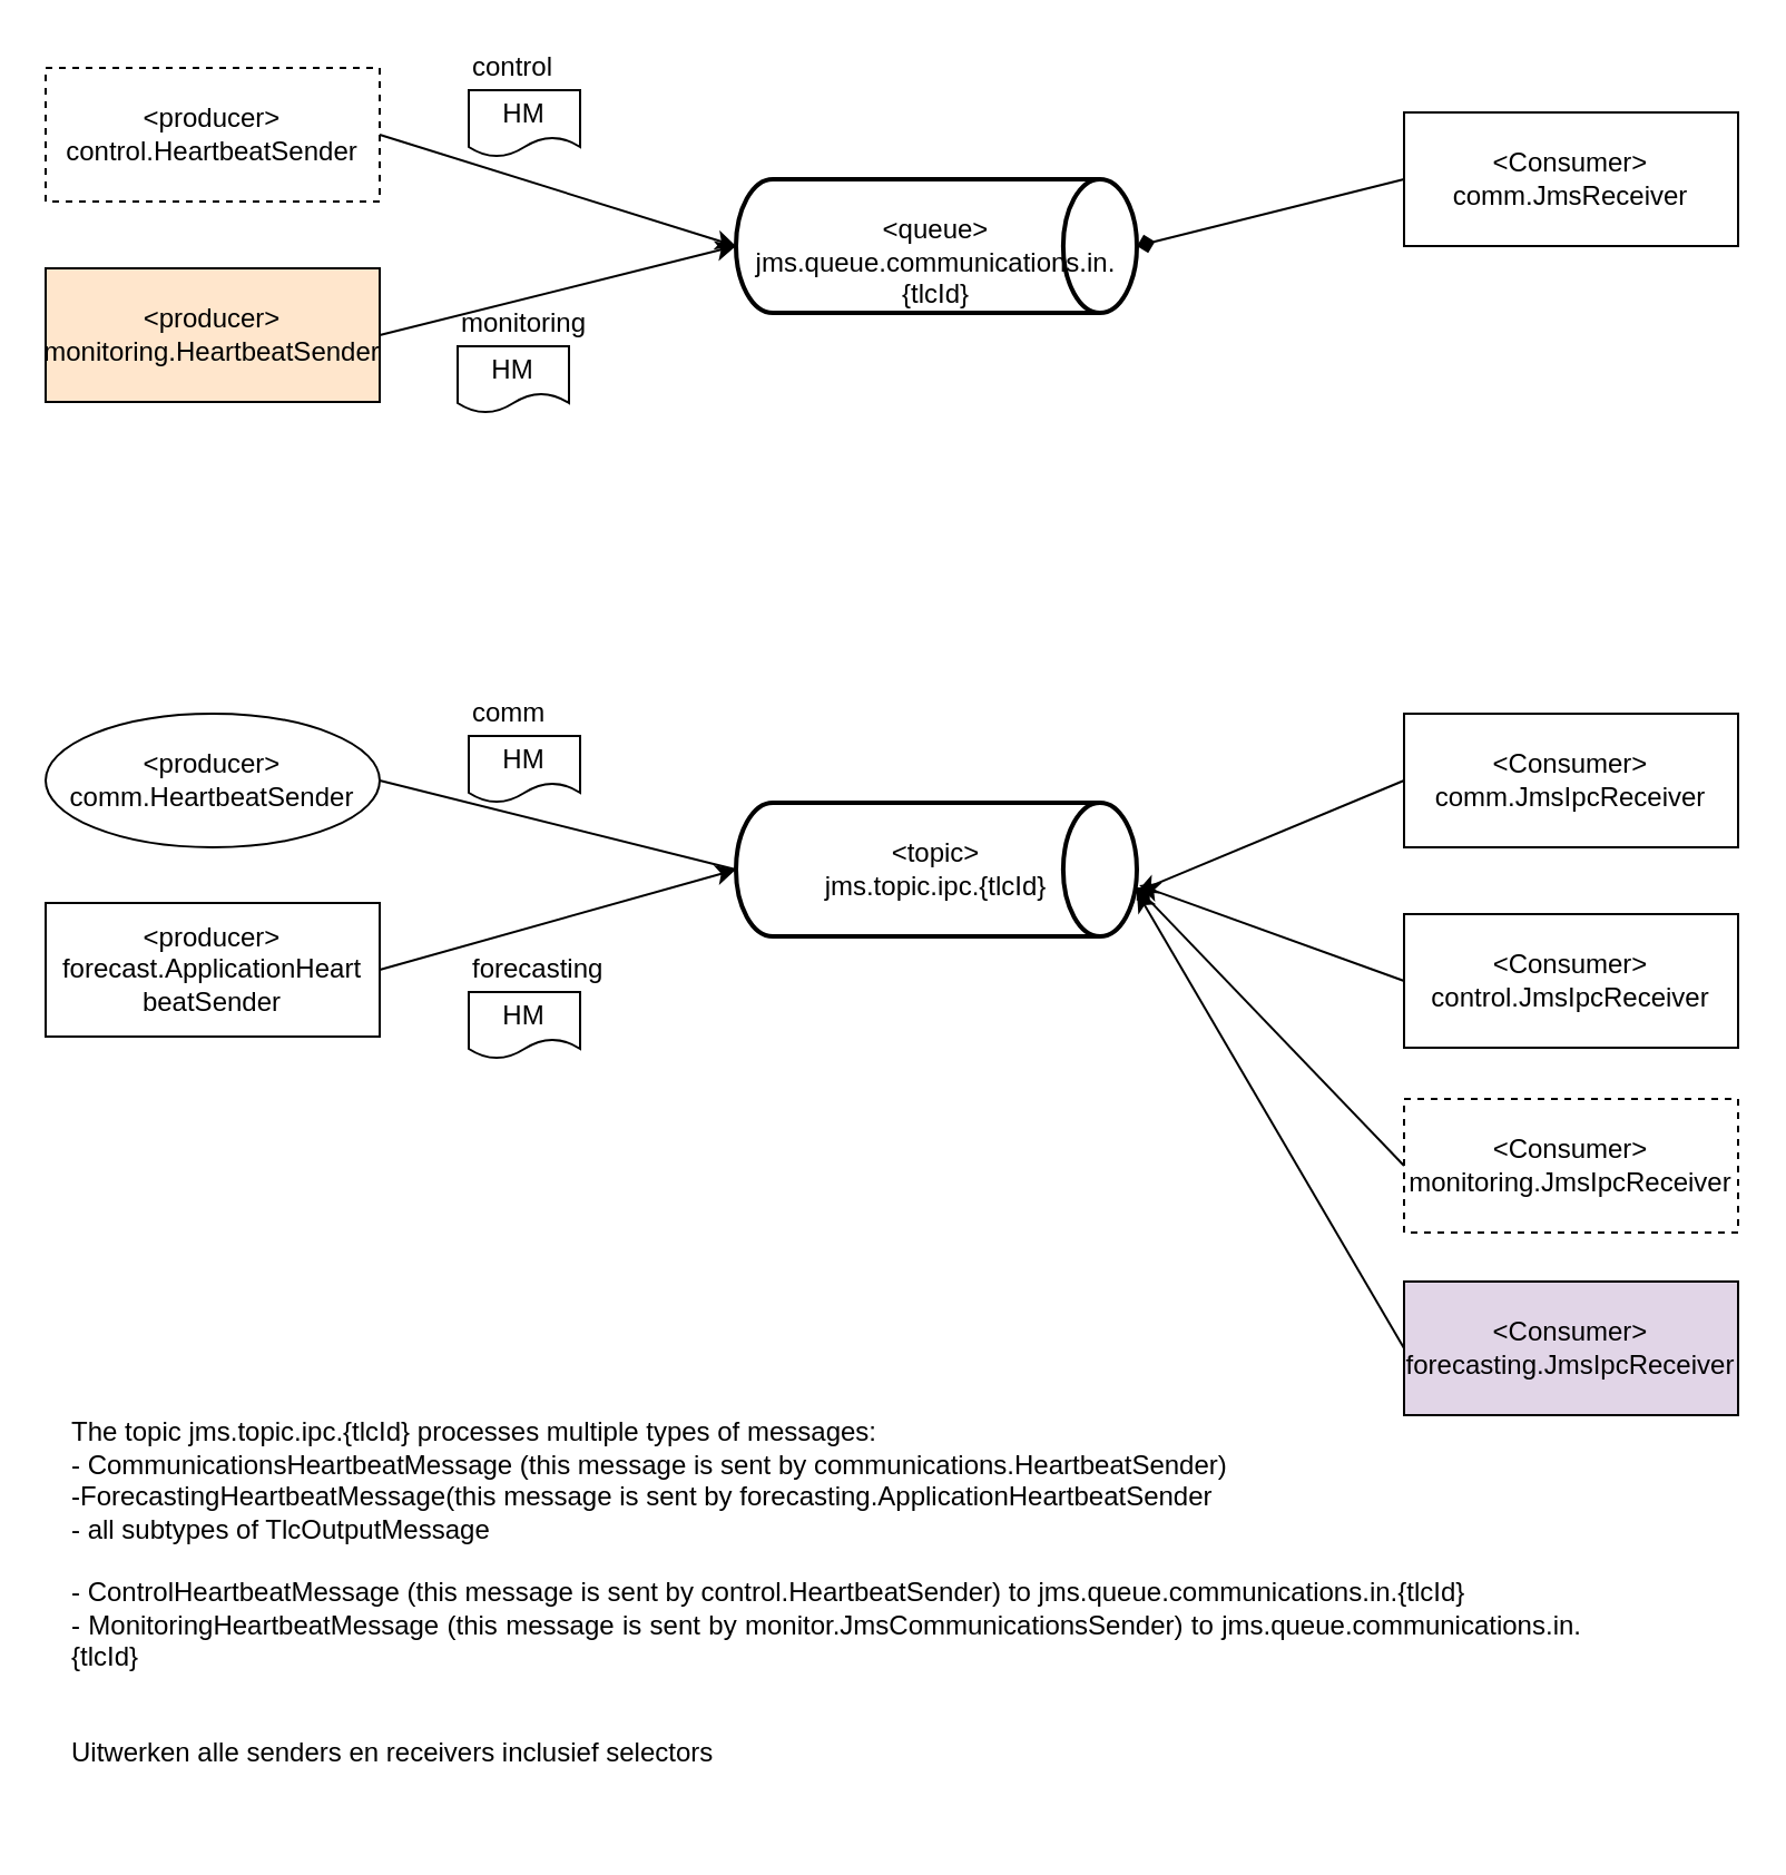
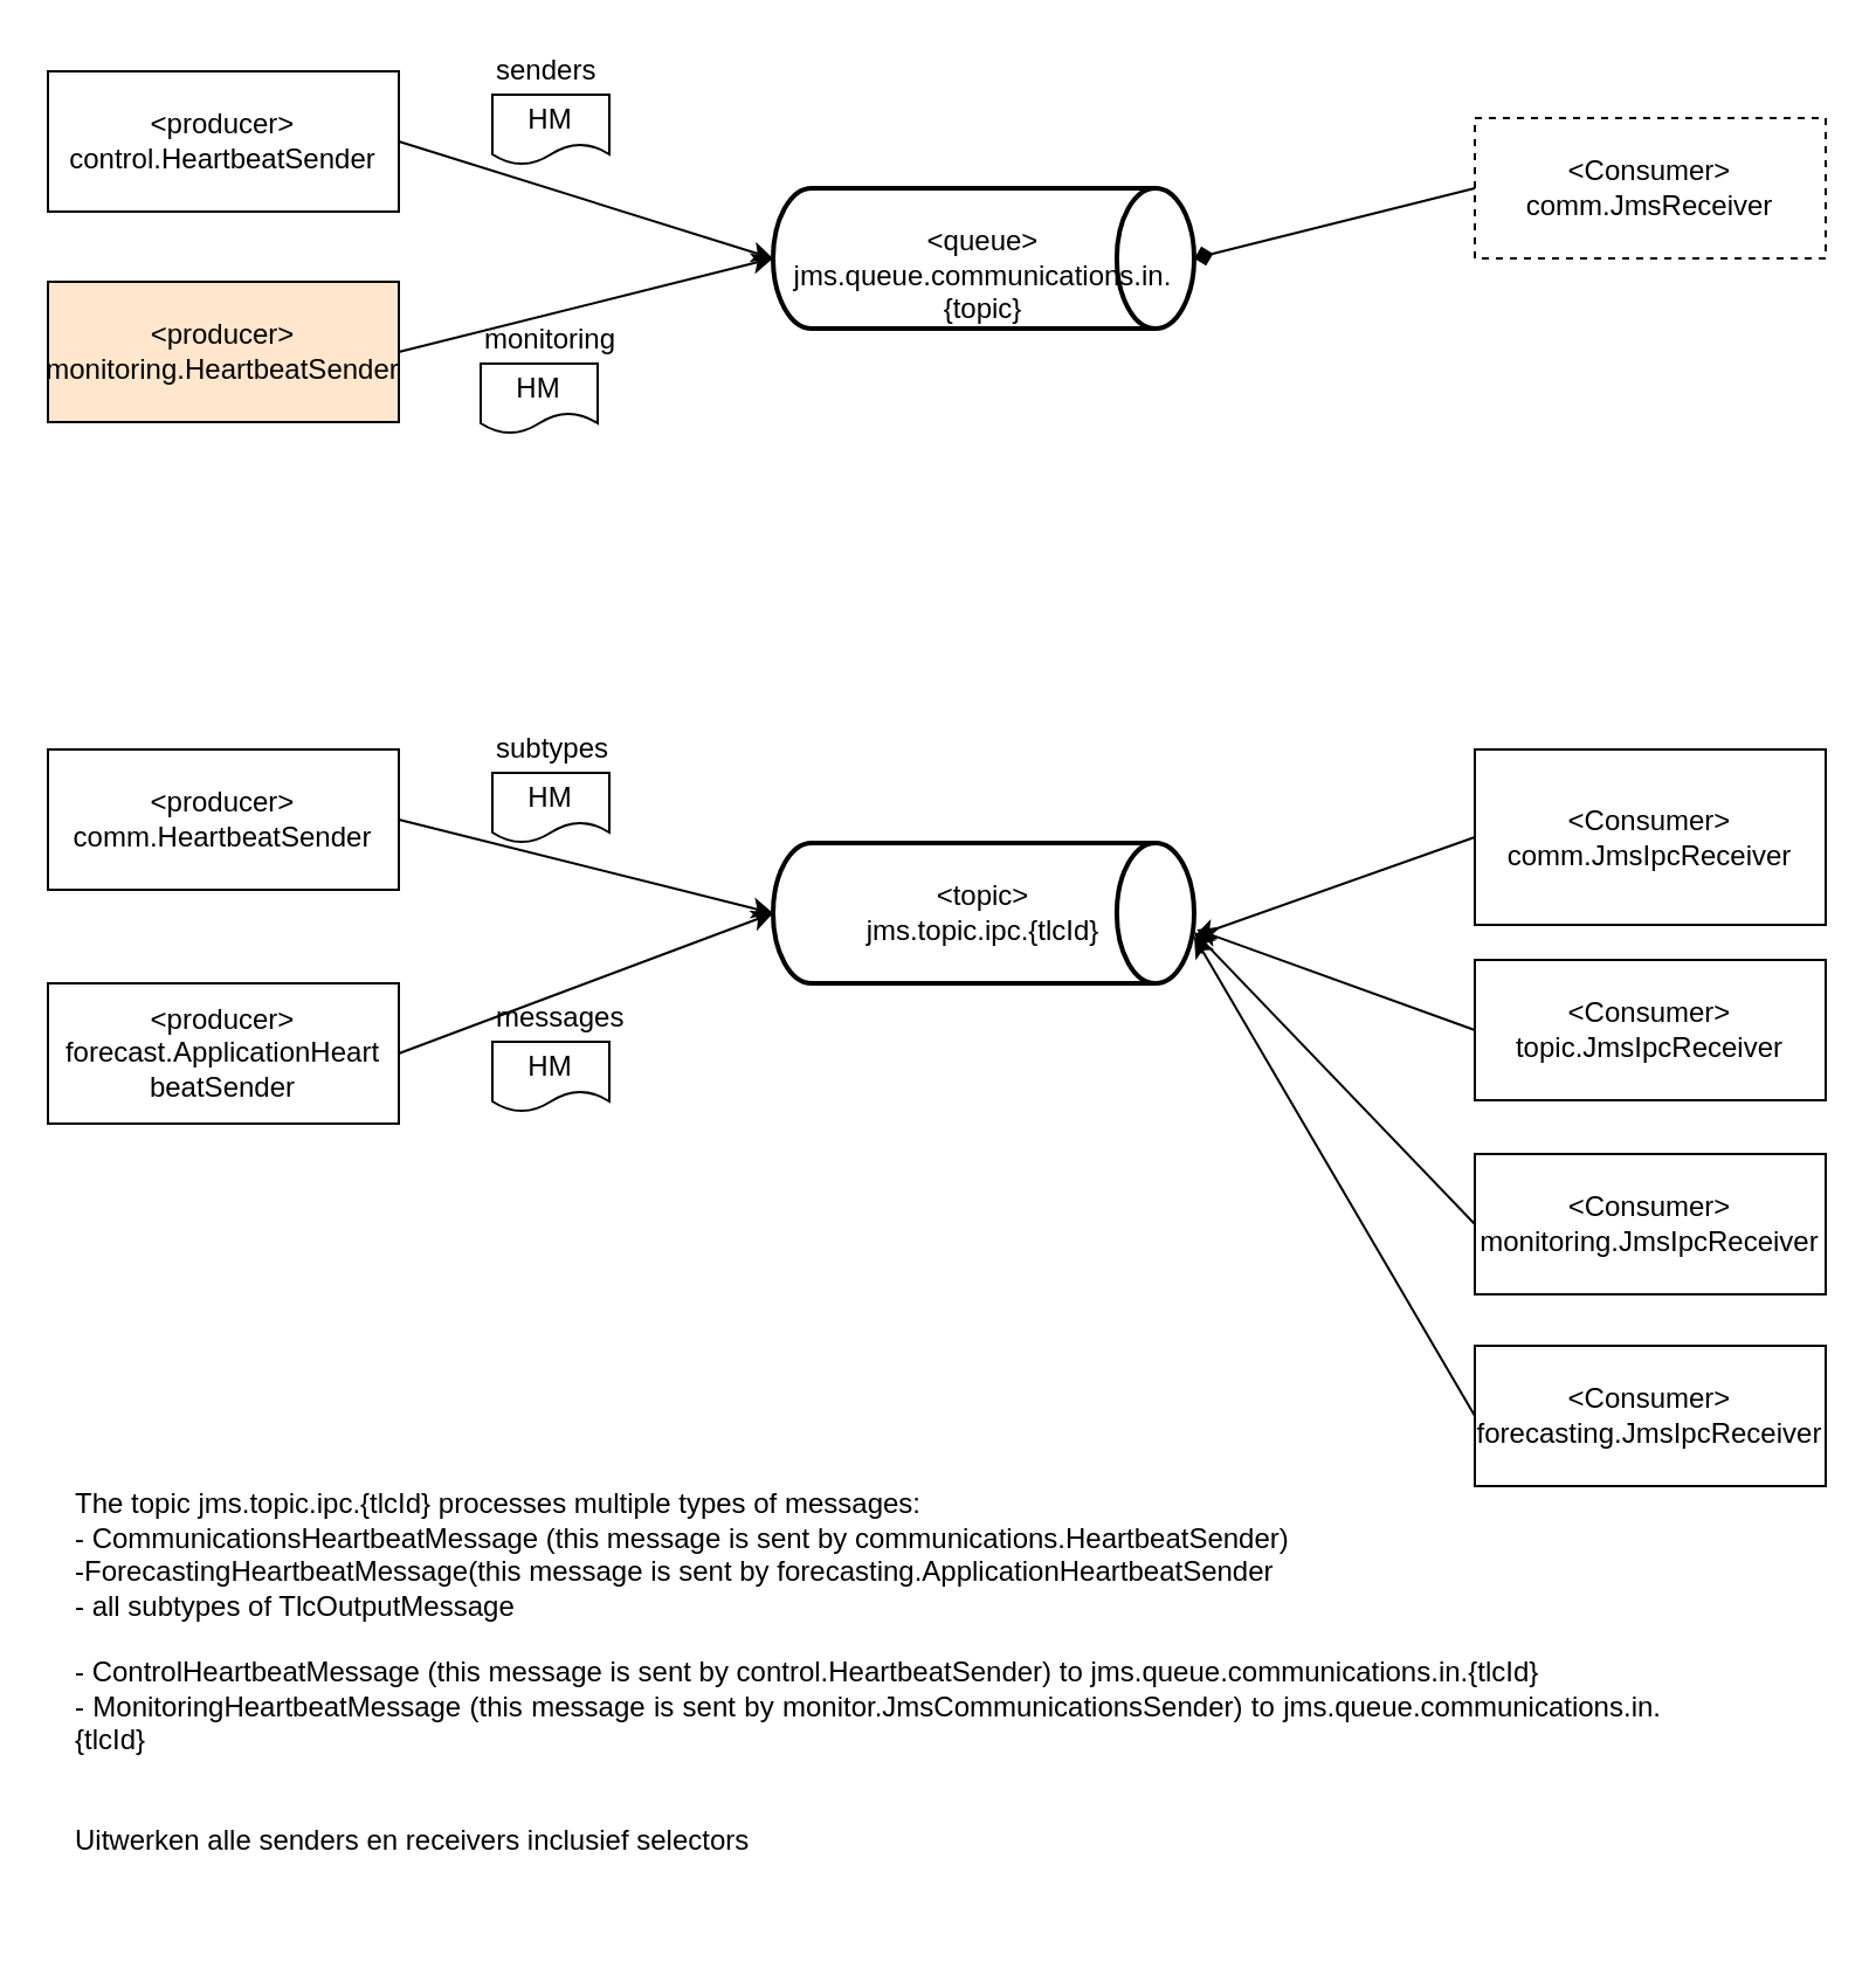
- <mxCell id="16" value="control" style="text;html=1;strokeColor=none;fillColor=none;align=left;verticalAlign=middle;whiteSpace=wrap;rounded=0;" vertex="1" parent="1"><mxGeometry x="210" y="20" width="40" height="20" as="geometry" /></mxCell>
+ <mxCell id="16" value="senders" style="text;html=1;strokeColor=none;fillColor=none;align=left;verticalAlign=middle;whiteSpace=wrap;rounded=0;" vertex="1" parent="1"><mxGeometry x="210" y="20" width="40" height="20" as="geometry" /></mxCell>
- <mxCell id="11" value="&amp;lt;producer&amp;gt;&lt;br&gt;control.HeartbeatSender" style="rounded=0;whiteSpace=wrap;html=1;dashed=1;" vertex="1" parent="1"><mxGeometry x="20" y="30" width="150" height="60" as="geometry" /></mxCell>
+ <mxCell id="11" value="&amp;lt;producer&amp;gt;&lt;br&gt;control.HeartbeatSender" style="rounded=0;whiteSpace=wrap;html=1;" vertex="1" parent="1"><mxGeometry x="20" y="30" width="150" height="60" as="geometry" /></mxCell>
- <mxCell id="7" value="&amp;lt;Consumer&amp;gt;&lt;br&gt;comm.JmsReceiver" style="rounded=0;whiteSpace=wrap;html=1;" parent="1" vertex="1"><mxGeometry x="630" y="50" width="150" height="60" as="geometry" /></mxCell>
+ <mxCell id="7" value="&amp;lt;Consumer&amp;gt;&lt;br&gt;comm.JmsReceiver" style="rounded=0;whiteSpace=wrap;html=1;dashed=1;" parent="1" vertex="1"><mxGeometry x="630" y="50" width="150" height="60" as="geometry" /></mxCell>
- <mxCell id="2" value="&lt;br&gt;&amp;lt;queue&amp;gt;&lt;br&gt;jms.queue.communications.in.{tlcId}" style="strokeWidth=2;html=1;shape=mxgraph.flowchart.direct_data;whiteSpace=wrap;" parent="1" vertex="1"><mxGeometry x="330" y="80" width="180" height="60" as="geometry" /></mxCell>
+ <mxCell id="2" value="&lt;br&gt;&amp;lt;queue&amp;gt;&lt;br&gt;jms.queue.communications.in.{topic}" style="strokeWidth=2;html=1;shape=mxgraph.flowchart.direct_data;whiteSpace=wrap;" parent="1" vertex="1"><mxGeometry x="330" y="80" width="180" height="60" as="geometry" /></mxCell>
- <mxCell id="15" value="comm" style="text;html=1;strokeColor=none;fillColor=none;align=left;verticalAlign=middle;whiteSpace=wrap;rounded=0;" vertex="1" parent="1"><mxGeometry x="210" y="310" width="90" height="20" as="geometry" /></mxCell>
+ <mxCell id="15" value="subtypes" style="text;html=1;strokeColor=none;fillColor=none;align=left;verticalAlign=middle;whiteSpace=wrap;rounded=0;" vertex="1" parent="1"><mxGeometry x="210" y="310" width="90" height="20" as="geometry" /></mxCell>
- <mxCell id="4" value="&amp;lt;producer&amp;gt;&lt;br&gt;comm.HeartbeatSender" style="ellipse;whiteSpace=wrap;html=1;" parent="1" vertex="1"><mxGeometry x="20" y="320" width="150" height="60" as="geometry" /></mxCell>
+ <mxCell id="4" value="&amp;lt;producer&amp;gt;&lt;br&gt;comm.HeartbeatSender" style="rounded=0;whiteSpace=wrap;html=1;" parent="1" vertex="1"><mxGeometry x="20" y="320" width="150" height="60" as="geometry" /></mxCell>
- <mxCell id="9" value="&amp;lt;Consumer&amp;gt;&lt;br&gt;comm.JmsIpcReceiver" style="rounded=0;whiteSpace=wrap;html=1;" parent="1" vertex="1"><mxGeometry x="630" y="320" width="150" height="60" as="geometry" /></mxCell>
+ <mxCell id="9" value="&amp;lt;Consumer&amp;gt;&lt;br&gt;comm.JmsIpcReceiver" style="rounded=0;whiteSpace=wrap;html=1;" parent="1" vertex="1"><mxGeometry x="630" y="320" width="150" height="75" as="geometry" /></mxCell>
- <mxCell id="5" value="" style="endArrow=none;html=1;exitX=1;exitY=0.5;exitDx=0;exitDy=0;entryX=0;entryY=0.5;entryDx=0;entryDy=0;entryPerimeter=0;" parent="1" source="4" target="3" edge="1"><mxGeometry width="50" height="50" relative="1" as="geometry"><mxPoint x="180" y="270" as="sourcePoint" /><mxPoint x="230" y="220" as="targetPoint" /></mxGeometry></mxCell>
+ <mxCell id="5" value="" style="endArrow=classic;html=1;exitX=1;exitY=0.5;exitDx=0;exitDy=0;entryX=0;entryY=0.5;entryDx=0;entryDy=0;entryPerimeter=0;" parent="1" source="4" target="3" edge="1"><mxGeometry width="50" height="50" relative="1" as="geometry"><mxPoint x="180" y="270" as="sourcePoint" /><mxPoint x="230" y="220" as="targetPoint" /></mxGeometry></mxCell>
- <mxCell id="25" value="&amp;lt;producer&amp;gt;&lt;br&gt;forecast.ApplicationHeart&lt;br&gt;beatSender" style="rounded=0;whiteSpace=wrap;html=1;" vertex="1" parent="1"><mxGeometry x="20" y="405" width="150" height="60" as="geometry" /></mxCell>
+ <mxCell id="25" value="&amp;lt;producer&amp;gt;&lt;br&gt;forecast.ApplicationHeart&lt;br&gt;beatSender" style="rounded=0;whiteSpace=wrap;html=1;" vertex="1" parent="1"><mxGeometry x="20" y="420" width="150" height="60" as="geometry" /></mxCell>
- <mxCell id="28" value="forecasting" style="text;html=1;strokeColor=none;fillColor=none;align=left;verticalAlign=middle;whiteSpace=wrap;rounded=0;" vertex="1" parent="1"><mxGeometry x="210" y="425" width="90" height="20" as="geometry" /></mxCell>
+ <mxCell id="28" value="messages" style="text;html=1;strokeColor=none;fillColor=none;align=left;verticalAlign=middle;whiteSpace=wrap;rounded=0;" vertex="1" parent="1"><mxGeometry x="210" y="425" width="90" height="20" as="geometry" /></mxCell>
- <mxCell id="17" value="&amp;lt;Consumer&amp;gt;&lt;br&gt;control.JmsIpcReceiver" style="rounded=0;whiteSpace=wrap;html=1;" vertex="1" parent="1"><mxGeometry x="630" y="410" width="150" height="60" as="geometry" /></mxCell>
+ <mxCell id="17" value="&amp;lt;Consumer&amp;gt;&lt;br&gt;topic.JmsIpcReceiver" style="rounded=0;whiteSpace=wrap;html=1;" vertex="1" parent="1"><mxGeometry x="630" y="410" width="150" height="60" as="geometry" /></mxCell>
- <mxCell id="20" value="" style="endArrow=diamond;html=1;exitX=0;exitY=0.5;exitDx=0;exitDy=0;entryX=1;entryY=0.633;entryDx=0;entryDy=0;entryPerimeter=0;" edge="1" parent="1" source="19" target="3"><mxGeometry width="50" height="50" relative="1" as="geometry"><mxPoint x="380" y="662.98" as="sourcePoint" /><mxPoint x="511.08" y="480" as="targetPoint" /></mxGeometry></mxCell>
+ <mxCell id="20" value="" style="endArrow=classic;html=1;exitX=0;exitY=0.5;exitDx=0;exitDy=0;entryX=1;entryY=0.633;entryDx=0;entryDy=0;entryPerimeter=0;" edge="1" parent="1" source="19" target="3"><mxGeometry width="50" height="50" relative="1" as="geometry"><mxPoint x="380" y="662.98" as="sourcePoint" /><mxPoint x="511.08" y="480" as="targetPoint" /></mxGeometry></mxCell>
- <mxCell id="19" value="&amp;lt;Consumer&amp;gt;&lt;br&gt;monitoring.JmsIpcReceiver" style="rounded=0;whiteSpace=wrap;html=1;dashed=1;" vertex="1" parent="1"><mxGeometry x="630" y="492.98" width="150" height="60" as="geometry" /></mxCell>
+ <mxCell id="19" value="&amp;lt;Consumer&amp;gt;&lt;br&gt;monitoring.JmsIpcReceiver" style="rounded=0;whiteSpace=wrap;html=1;" vertex="1" parent="1"><mxGeometry x="630" y="492.98" width="150" height="60" as="geometry" /></mxCell>
- <mxCell id="29" value="&amp;lt;Consumer&amp;gt;&lt;br&gt;forecasting.JmsIpcReceiver" style="rounded=0;whiteSpace=wrap;html=1;fillColor=#e1d5e7;" vertex="1" parent="1"><mxGeometry x="630" y="575" width="150" height="60" as="geometry" /></mxCell>
+ <mxCell id="29" value="&amp;lt;Consumer&amp;gt;&lt;br&gt;forecasting.JmsIpcReceiver" style="rounded=0;whiteSpace=wrap;html=1;" vertex="1" parent="1"><mxGeometry x="630" y="575" width="150" height="60" as="geometry" /></mxCell>
